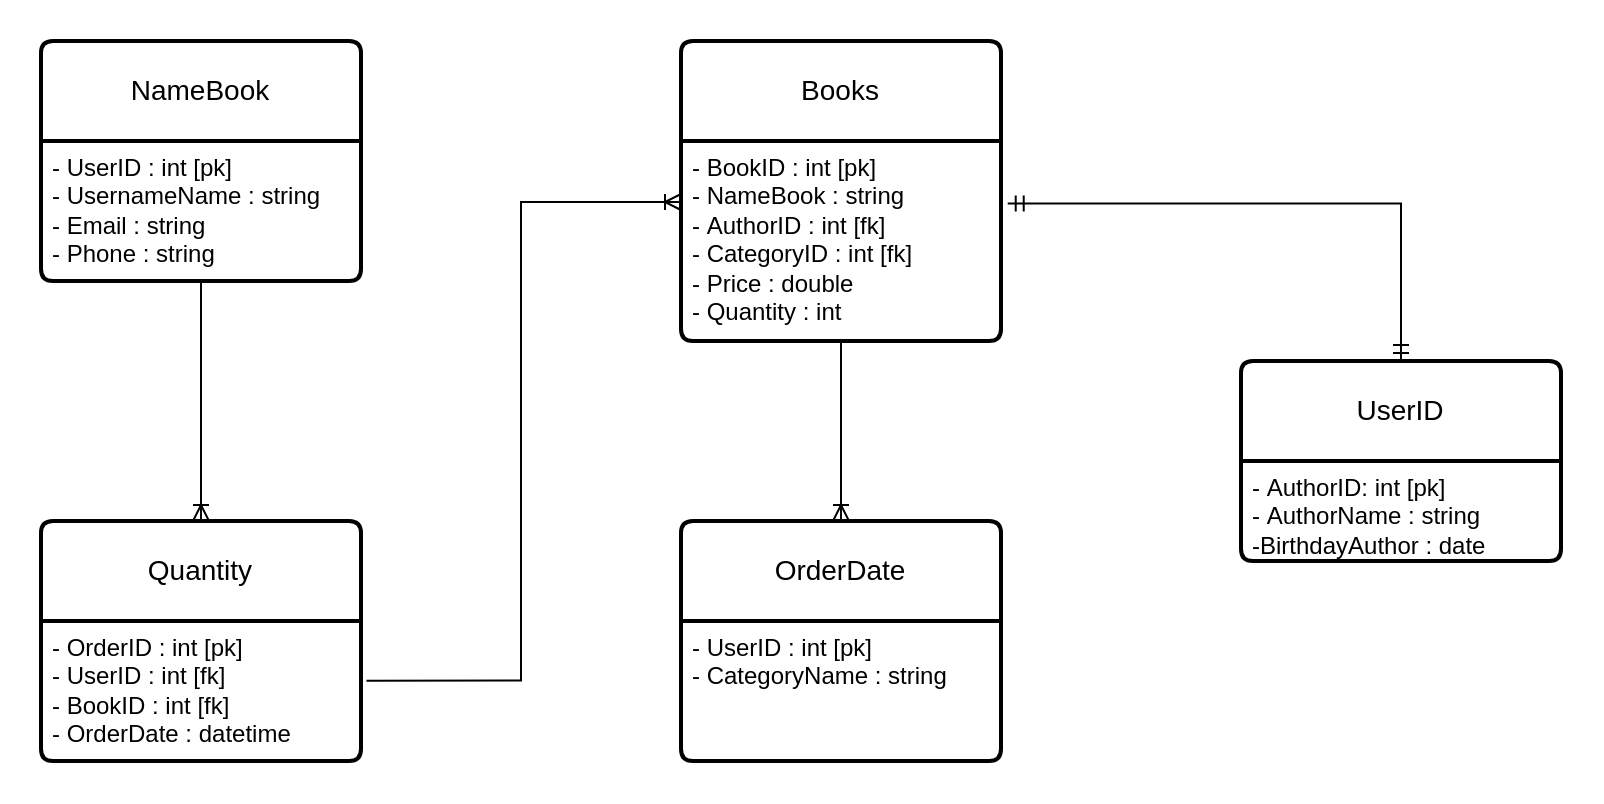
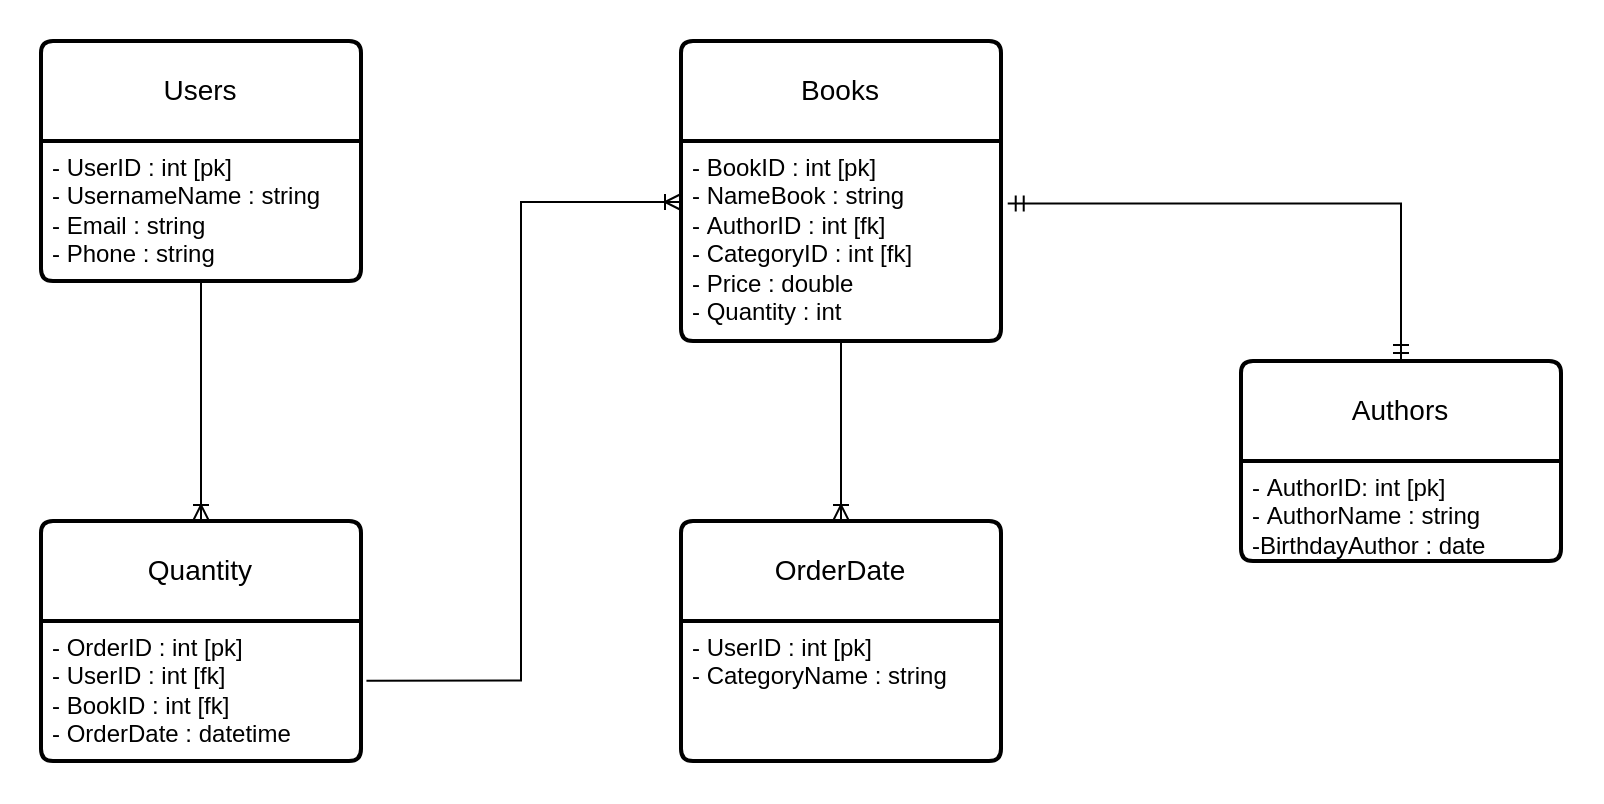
- <mxCell id="8" value="NameBook" style="swimlane;childLayout=stackLayout;horizontal=1;startSize=50;horizontalStack=0;rounded=1;fontSize=14;fontStyle=0;strokeWidth=2;resizeParent=0;resizeLast=1;shadow=0;dashed=0;align=center;arcSize=4;whiteSpace=wrap;html=1;" parent="1" vertex="1"><mxGeometry x="20" y="20" width="160" height="120" as="geometry" /></mxCell>
+ <mxCell id="8" value="Users" style="swimlane;childLayout=stackLayout;horizontal=1;startSize=50;horizontalStack=0;rounded=1;fontSize=14;fontStyle=0;strokeWidth=2;resizeParent=0;resizeLast=1;shadow=0;dashed=0;align=center;arcSize=4;whiteSpace=wrap;html=1;" parent="1" vertex="1"><mxGeometry x="20" y="20" width="160" height="120" as="geometry" /></mxCell>
- <mxCell id="4" value="UserID" style="swimlane;childLayout=stackLayout;horizontal=1;startSize=50;horizontalStack=0;rounded=1;fontSize=14;fontStyle=0;strokeWidth=2;resizeParent=0;resizeLast=1;shadow=0;dashed=0;align=center;arcSize=4;whiteSpace=wrap;html=1;" parent="1" vertex="1"><mxGeometry x="620" y="180" width="160" height="100" as="geometry" /></mxCell>
+ <mxCell id="4" value="Authors" style="swimlane;childLayout=stackLayout;horizontal=1;startSize=50;horizontalStack=0;rounded=1;fontSize=14;fontStyle=0;strokeWidth=2;resizeParent=0;resizeLast=1;shadow=0;dashed=0;align=center;arcSize=4;whiteSpace=wrap;html=1;" parent="1" vertex="1"><mxGeometry x="620" y="180" width="160" height="100" as="geometry" /></mxCell>
